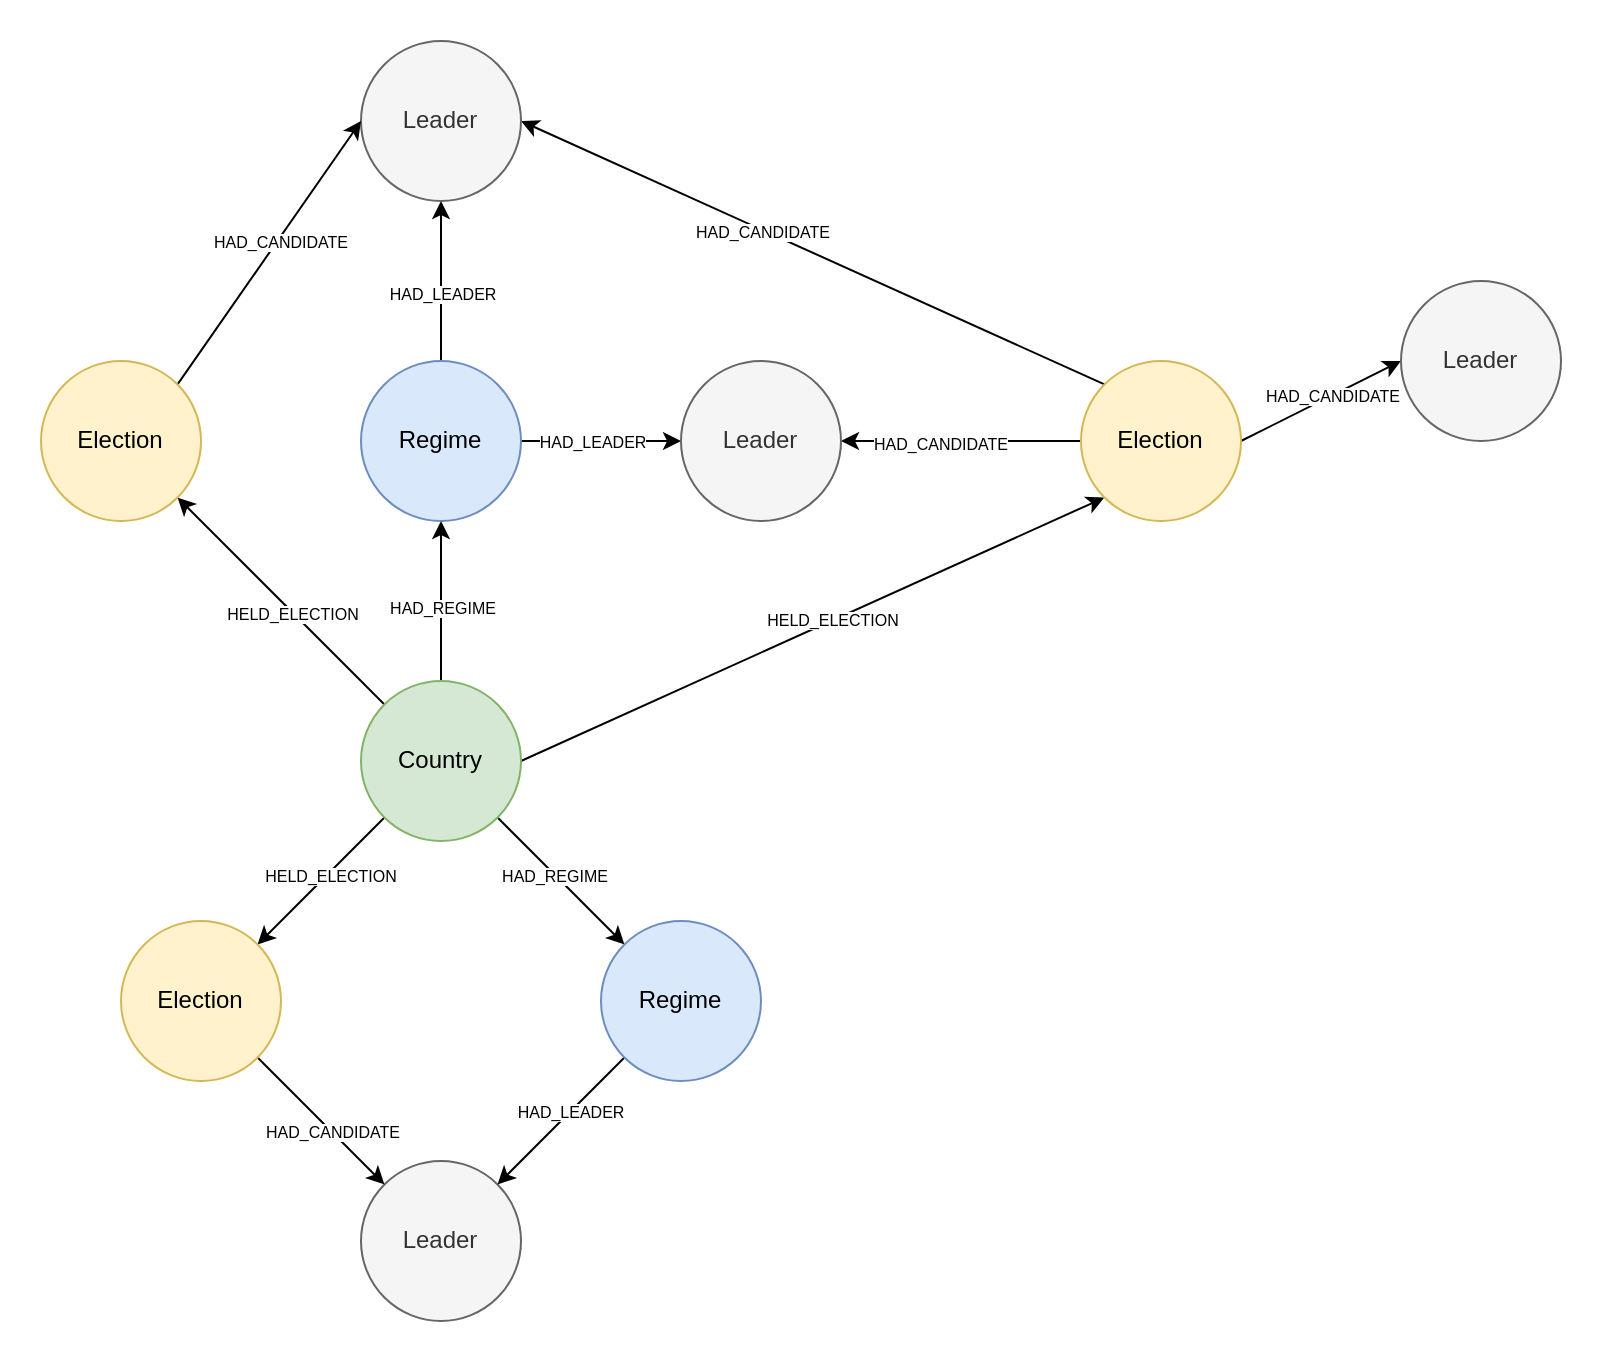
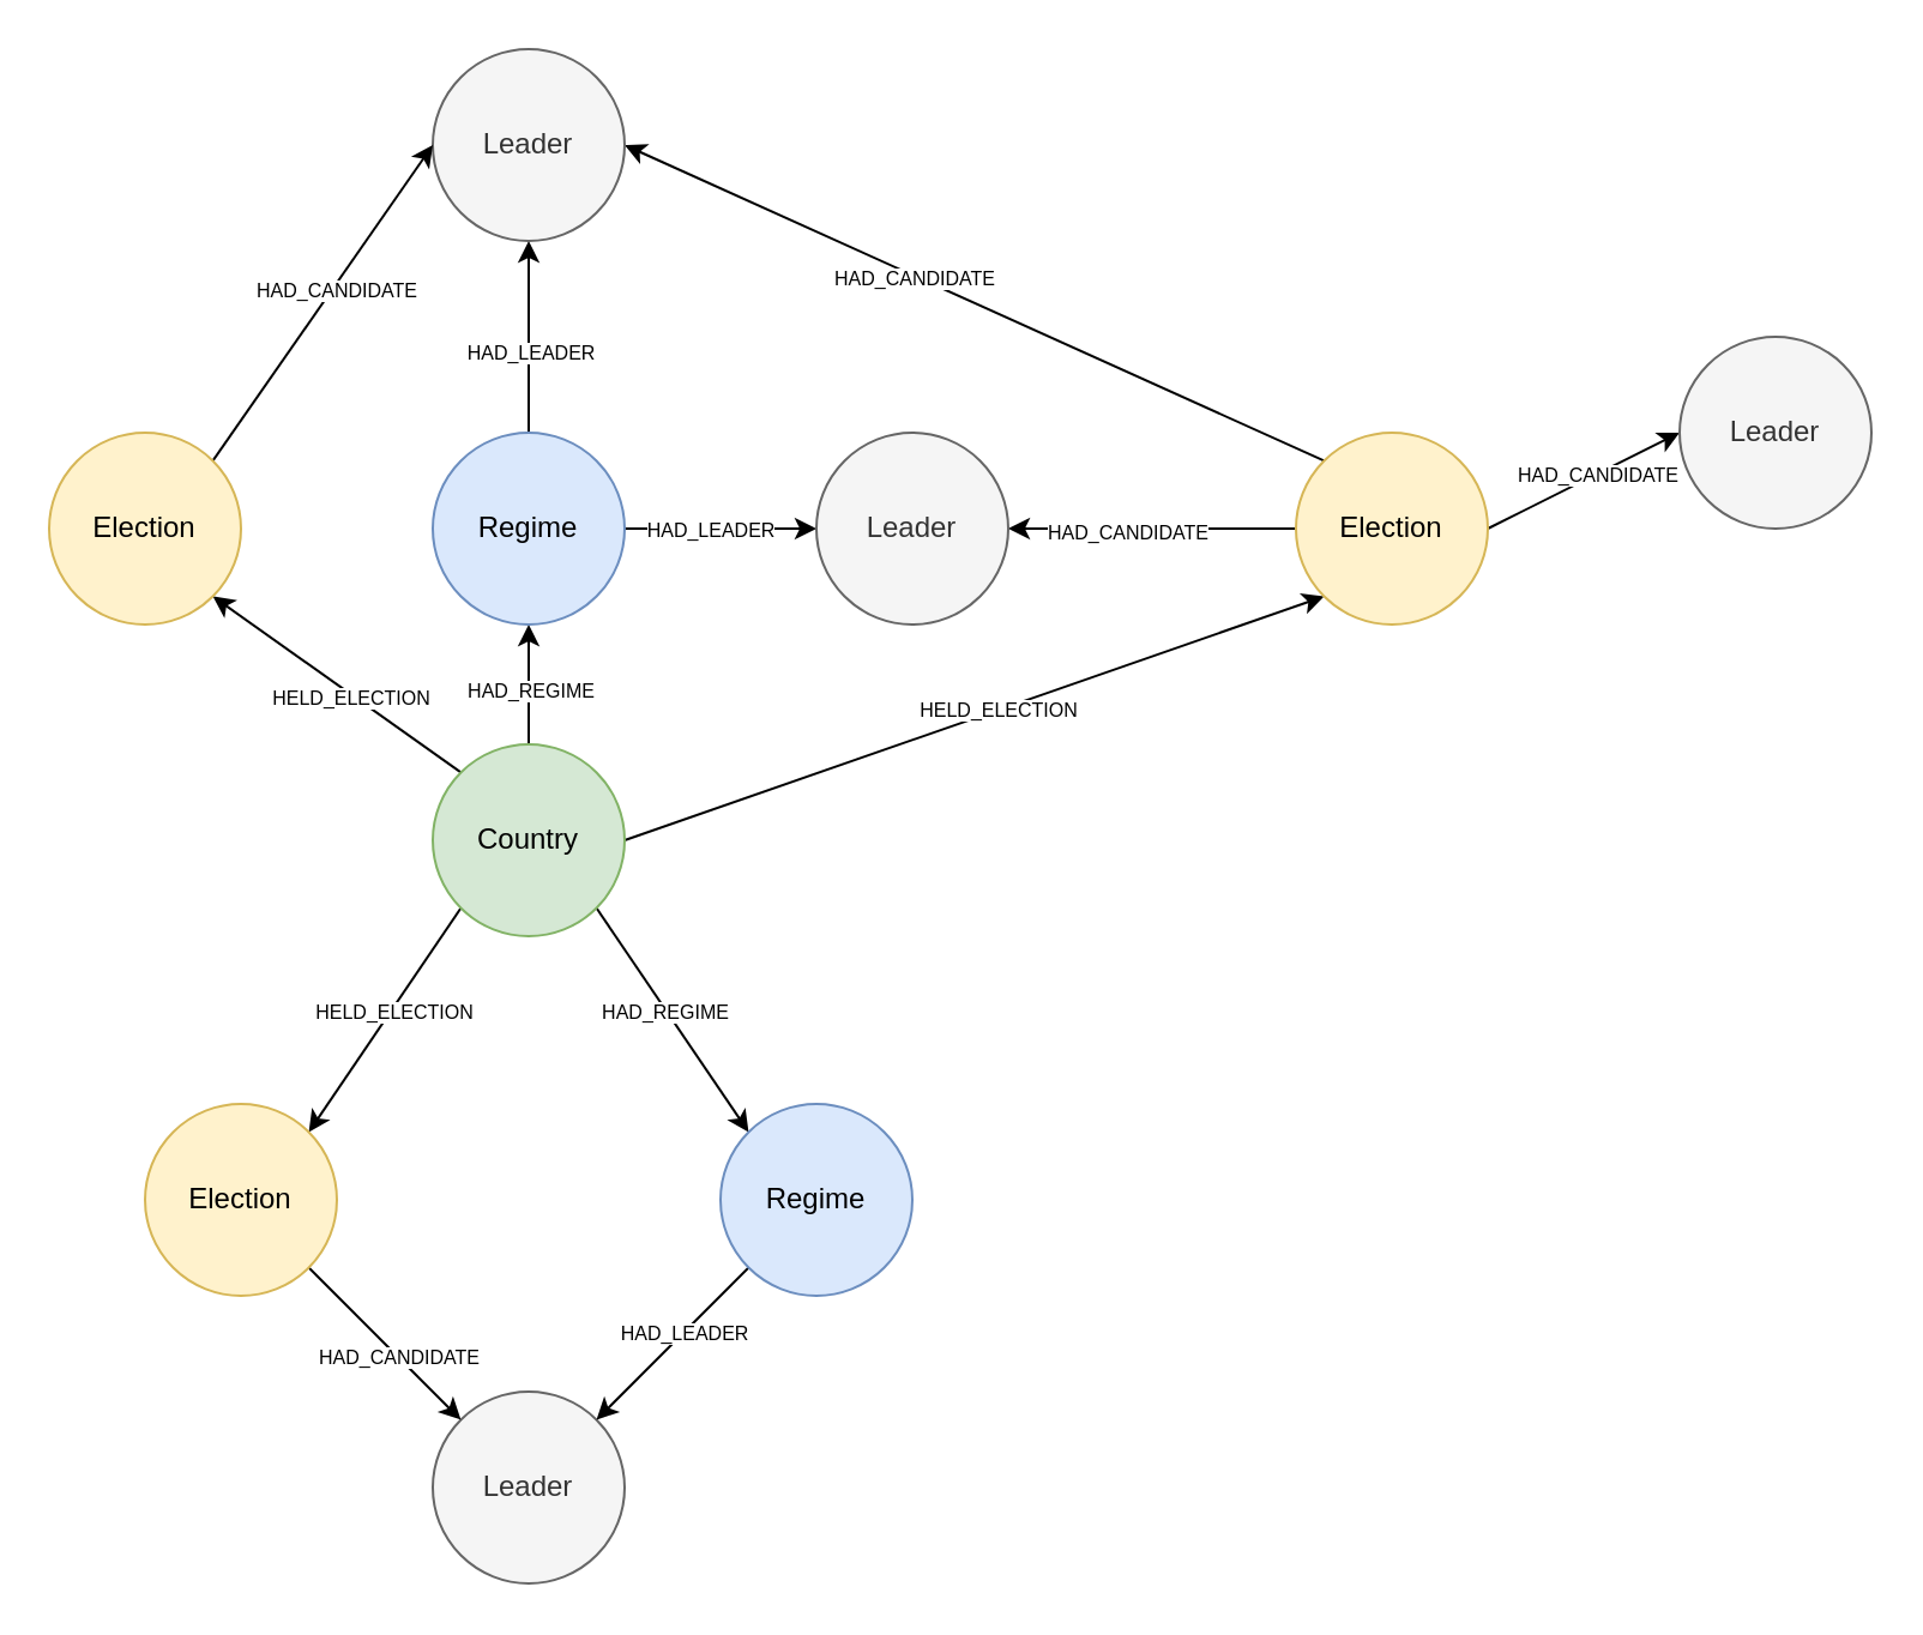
- <mxCell id="12" value="Country" style="ellipse;whiteSpace=wrap;html=1;aspect=fixed;fillColor=#d5e8d4;strokeColor=#82b366;" parent="1" vertex="1"><mxGeometry x="180" y="340" width="80" height="80" as="geometry" /></mxCell>
+ <mxCell id="12" value="Country" style="ellipse;whiteSpace=wrap;html=1;aspect=fixed;fillColor=#d5e8d4;strokeColor=#82b366;" parent="1" vertex="1"><mxGeometry x="180" y="310" width="80" height="80" as="geometry" /></mxCell>
